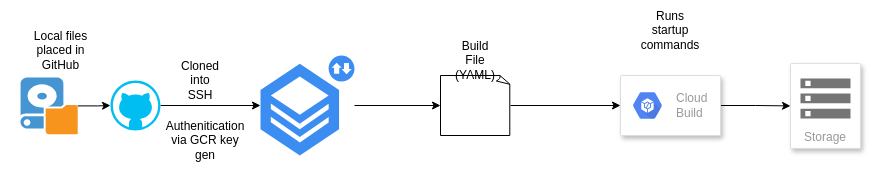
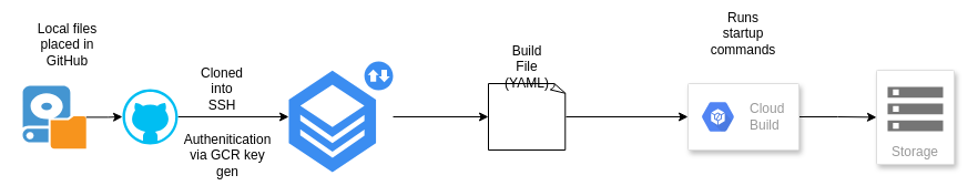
- <mxCell id="15" value="Local files placed in GitHub" style="text;html=1;strokeColor=none;fillColor=none;align=center;verticalAlign=middle;whiteSpace=wrap;rounded=0;" vertex="1" parent="1"><mxGeometry y="40" width="81" height="20" as="geometry" x="20" /></mxCell>
+ <mxCell id="15" value="Local files placed in GitHub" style="text;html=1;strokeColor=none;fillColor=none;align=center;verticalAlign=middle;whiteSpace=wrap;rounded=0;" vertex="1" parent="1"><mxGeometry x="20" y="30" width="81" height="20" as="geometry" /></mxCell>
